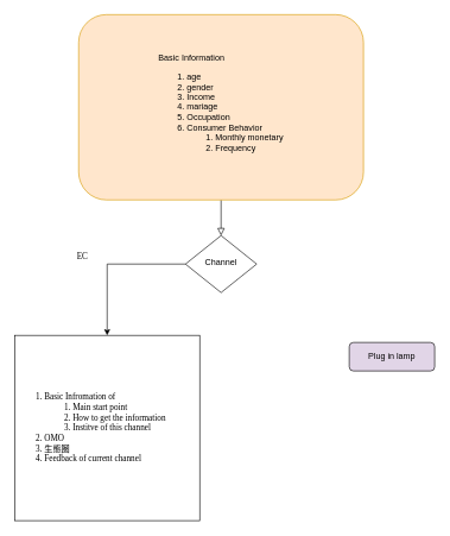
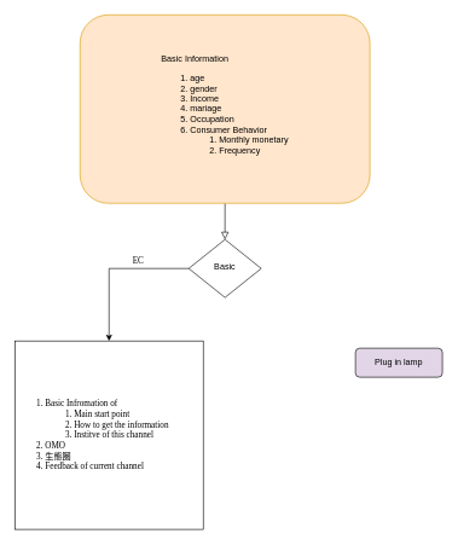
- <mxCell id="7" value="EC" style="text;html=1;resizable=0;autosize=1;align=center;verticalAlign=middle;points=[];fillColor=none;strokeColor=none;rounded=0;fontFamily=Verdana;" vertex="1" parent="1"><mxGeometry x="100" y="350" width="30" height="20" as="geometry" /></mxCell>
+ <mxCell id="7" value="EC" style="text;html=1;resizable=0;autosize=1;align=center;verticalAlign=middle;points=[];fillColor=none;strokeColor=none;rounded=0;fontFamily=Verdana;" vertex="1" parent="1"><mxGeometry x="175" y="350" width="30" height="20" as="geometry" /></mxCell>
- <mxCell id="4" value="Channel" style="rhombus;whiteSpace=wrap;html=1;shadow=0;fontFamily=Helvetica;fontSize=12;align=center;strokeWidth=1;spacing=6;spacingTop=-4;" parent="1" vertex="1"><mxGeometry x="260" y="330" width="100" height="80" as="geometry" /></mxCell>
+ <mxCell id="4" value="Basic" style="rhombus;whiteSpace=wrap;html=1;shadow=0;fontFamily=Helvetica;fontSize=12;align=center;strokeWidth=1;spacing=6;spacingTop=-4;" parent="1" vertex="1"><mxGeometry x="260" y="330" width="100" height="80" as="geometry" /></mxCell>
